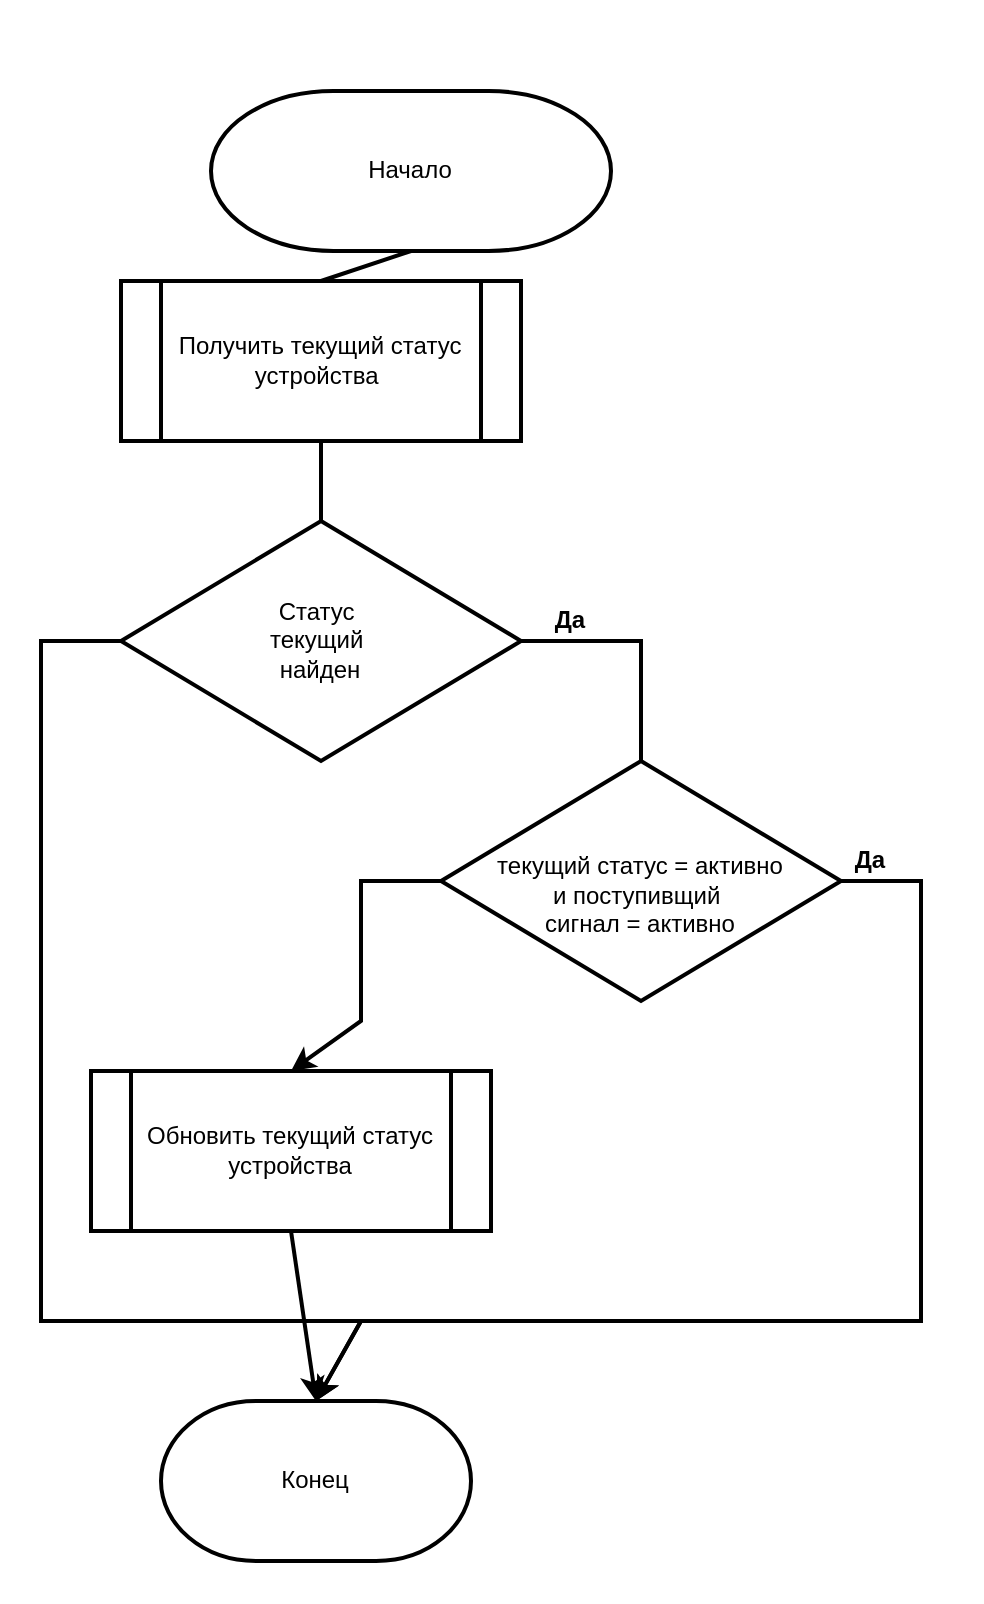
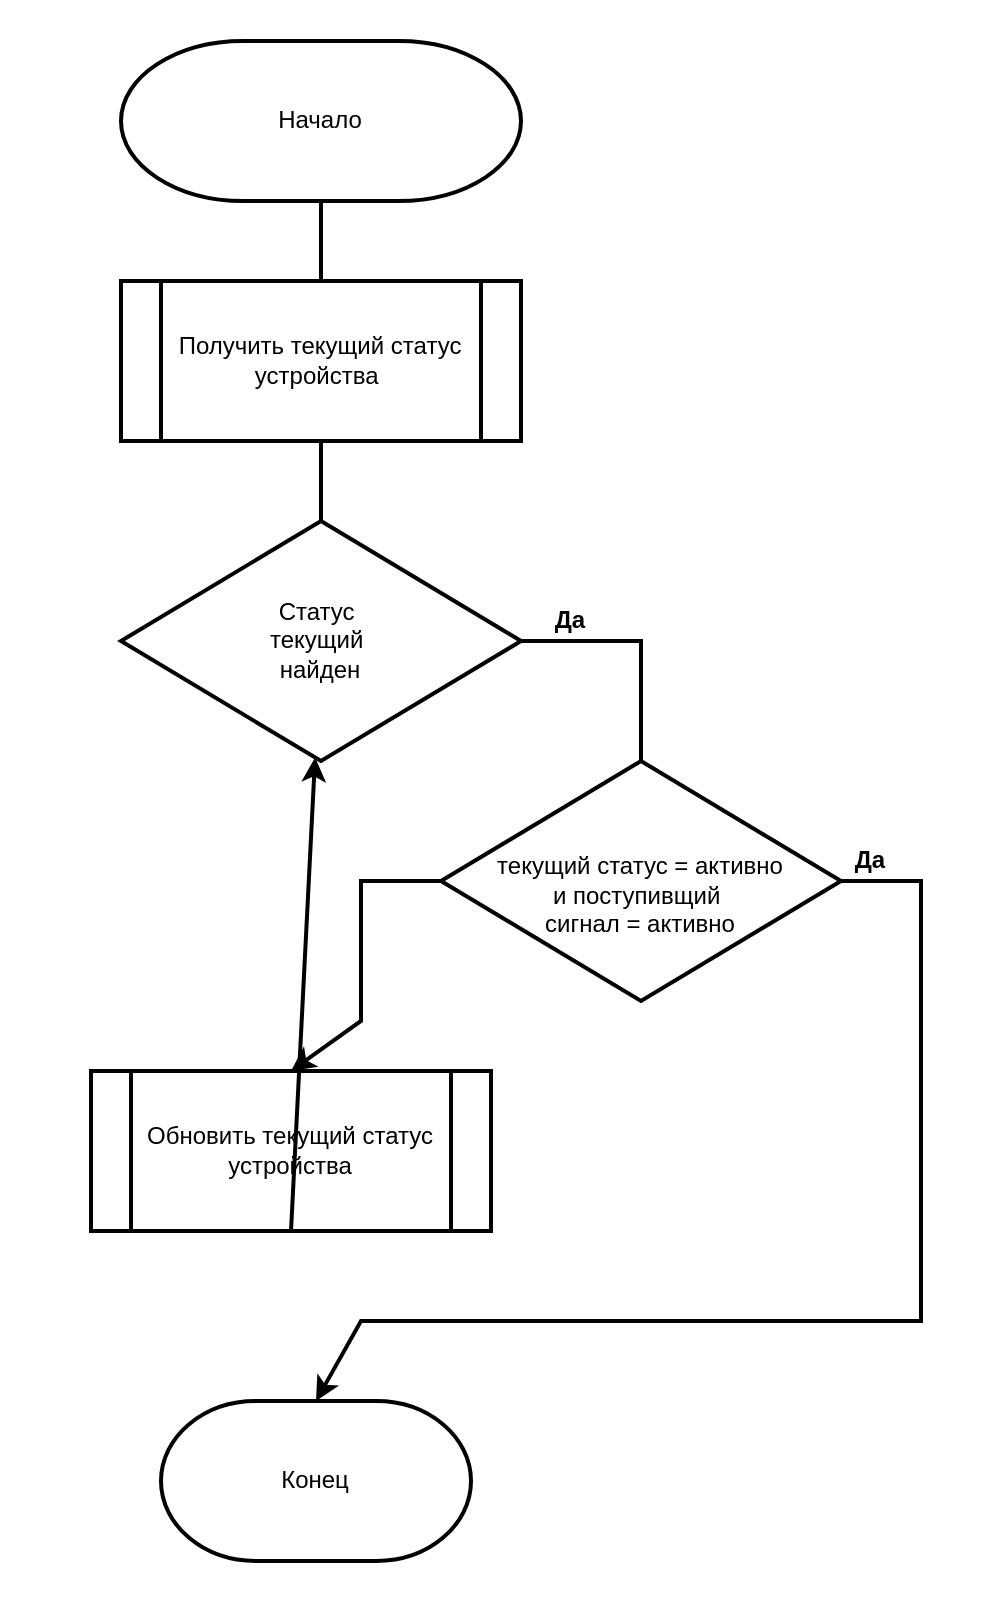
- <mxCell id="2" value="Начало" style="strokeWidth=2;html=1;shape=mxgraph.flowchart.terminator;whiteSpace=wrap;" vertex="1" parent="1"><mxGeometry x="105" y="45" width="200" height="80" as="geometry" /></mxCell>
+ <mxCell id="2" value="Начало" style="strokeWidth=2;html=1;shape=mxgraph.flowchart.terminator;whiteSpace=wrap;" vertex="1" parent="1"><mxGeometry x="60" y="20" width="200" height="80" as="geometry" /></mxCell>
- <mxCell id="11" value="" style="endArrow=classic;html=1;rounded=0;exitX=0;exitY=0.5;exitDx=0;exitDy=0;entryX=0.5;entryY=0;entryDx=0;entryDy=0;entryPerimeter=0;strokeWidth=2;" edge="1" parent="1" source="4" target="7"><mxGeometry width="50" height="50" relative="1" as="geometry"><mxPoint x="50" y="320" as="sourcePoint" /><mxPoint x="220" y="440" as="targetPoint" /><Array as="points"><mxPoint x="20" y="320" /><mxPoint x="20" y="660" /><mxPoint x="180" y="660" /></Array></mxGeometry></mxCell>
- <mxCell id="16" value="" style="endArrow=classic;html=1;rounded=0;exitX=0.5;exitY=1;exitDx=0;exitDy=0;entryX=0.5;entryY=0;entryDx=0;entryDy=0;entryPerimeter=0;strokeWidth=2;" edge="1" parent="1" source="6" target="7"><mxGeometry width="50" height="50" relative="1" as="geometry"><mxPoint x="360" y="550" as="sourcePoint" /><mxPoint x="410" y="500" as="targetPoint" /></mxGeometry></mxCell>
+ <mxCell id="16" value="" style="endArrow=classic;html=1;rounded=0;exitX=0.5;exitY=1;exitDx=0;exitDy=0;strokeWidth=2;" edge="1" parent="1" source="6" target="4"><mxGeometry width="50" height="50" relative="1" as="geometry"><mxPoint x="360" y="550" as="sourcePoint" /><mxPoint x="410" y="500" as="targetPoint" /></mxGeometry></mxCell>
